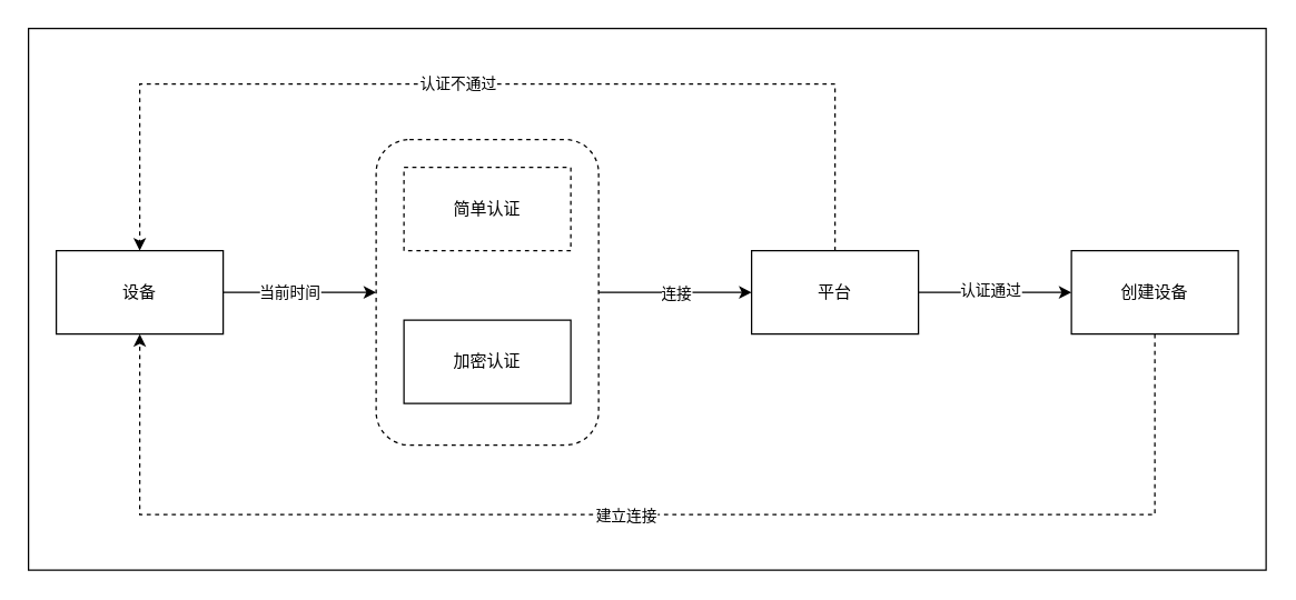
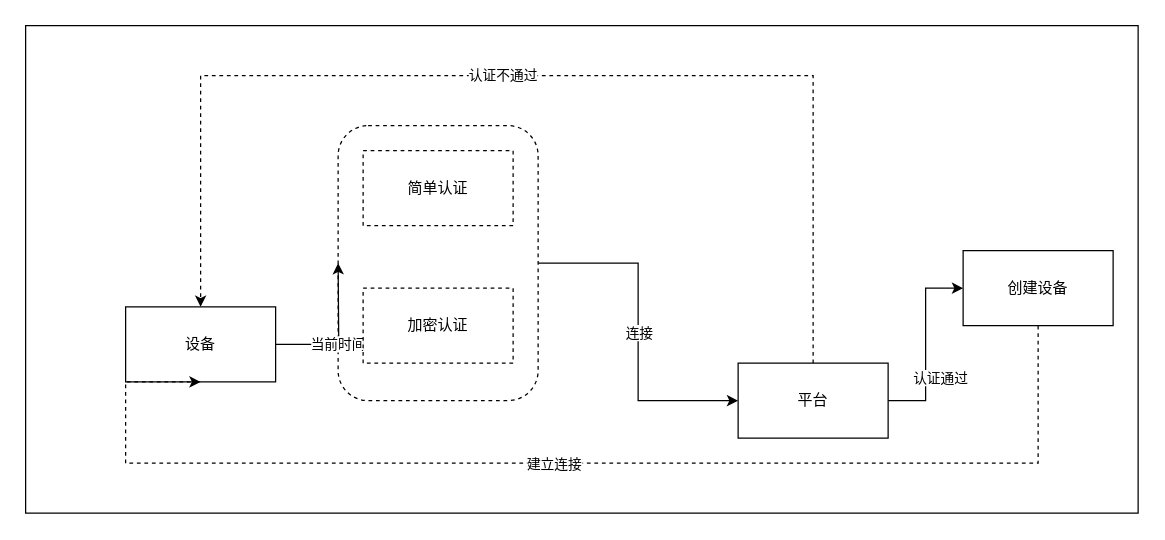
- <mxCell id="8" value="设备" style="rounded=0;whiteSpace=wrap;html=1;" parent="1" vertex="1"><mxGeometry x="40" y="180" width="120" height="60" as="geometry" /></mxCell>
+ <mxCell id="8" value="设备" style="rounded=0;whiteSpace=wrap;html=1;" parent="1" vertex="1"><mxGeometry x="100" y="245" width="120" height="60" as="geometry" /></mxCell>
- <mxCell id="15" value="平台" style="rounded=0;whiteSpace=wrap;html=1;" parent="1" vertex="1"><mxGeometry x="540" y="180" width="120" height="60" as="geometry" /></mxCell>
+ <mxCell id="15" value="平台" style="rounded=0;whiteSpace=wrap;html=1;" parent="1" vertex="1"><mxGeometry x="590" y="290" width="120" height="60" as="geometry" /></mxCell>
- <mxCell id="18" value="创建设备" style="rounded=0;whiteSpace=wrap;html=1;" parent="1" vertex="1"><mxGeometry x="770" y="180" width="120" height="60" as="geometry" /></mxCell>
+ <mxCell id="18" value="创建设备" style="rounded=0;whiteSpace=wrap;html=1;" parent="1" vertex="1"><mxGeometry x="770" y="200" width="120" height="60" as="geometry" /></mxCell>
- <mxCell id="10" value="加密认证" style="rounded=0;whiteSpace=wrap;html=1;" parent="1" vertex="1"><mxGeometry x="290" y="230" width="120" height="60" as="geometry" /></mxCell>
+ <mxCell id="10" value="加密认证" style="rounded=0;whiteSpace=wrap;html=1;dashed=1;" parent="1" vertex="1"><mxGeometry x="290" y="230" width="120" height="60" as="geometry" /></mxCell>
